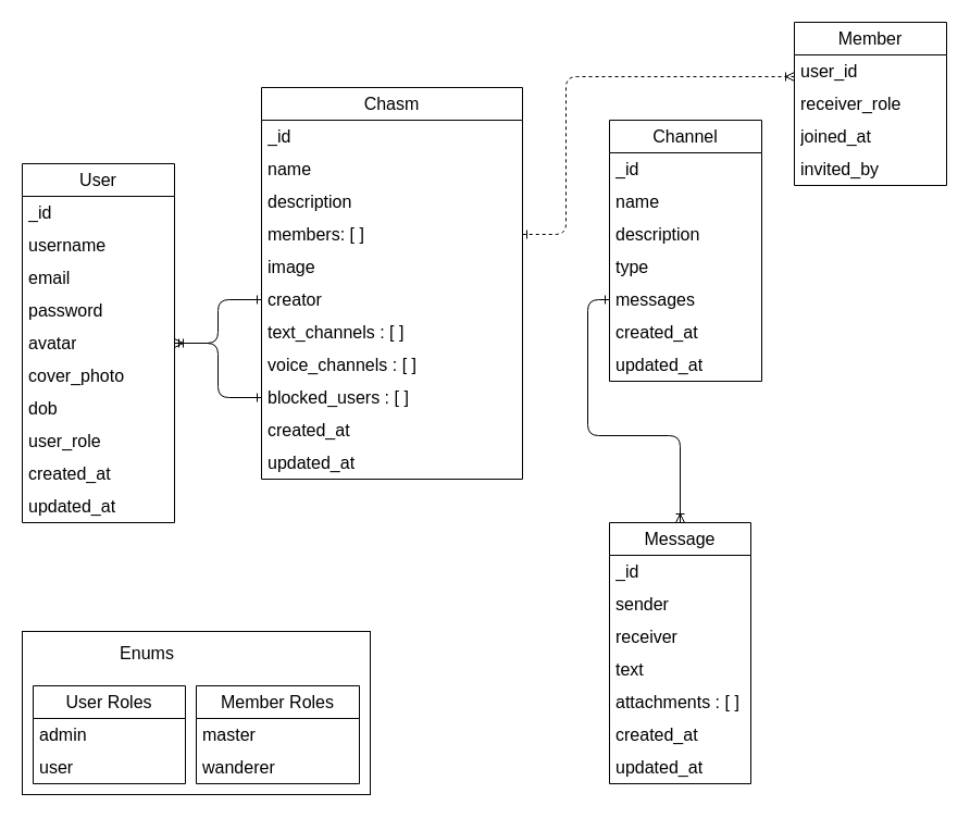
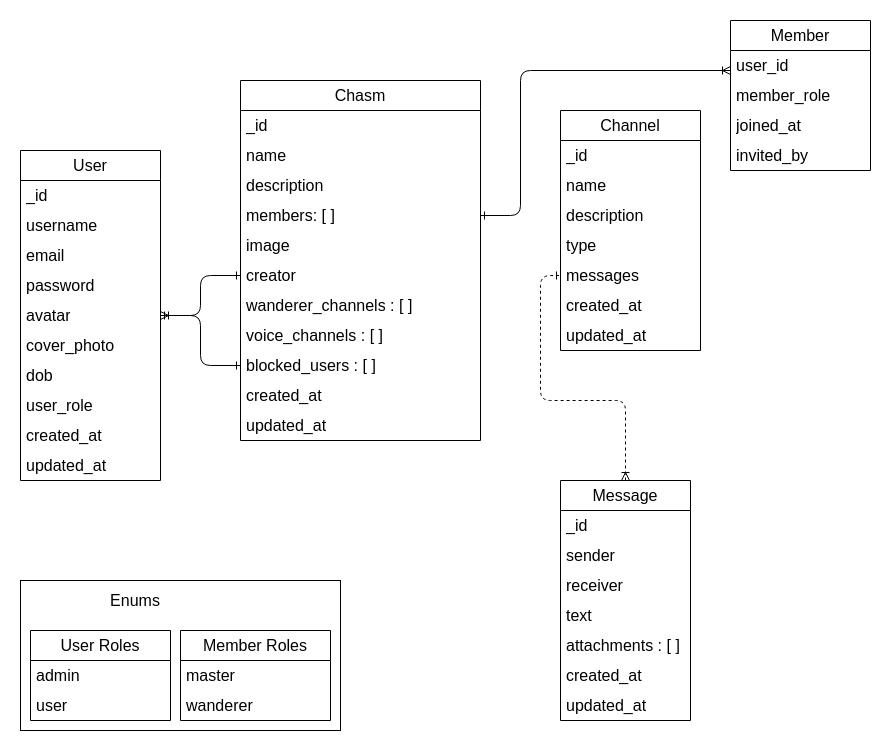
- <mxCell id="54" style="edgeStyle=orthogonalEdgeStyle;rounded=1;sketch=0;jumpStyle=none;jumpSize=15;html=1;fontSize=16;fontColor=default;startArrow=ERoneToMany;startFill=0;endArrow=ERone;endFill=0;elbow=vertical;dashed=1;" parent="1" source="55" target="19" edge="1"><mxGeometry relative="1" as="geometry"><Array as="points"><mxPoint x="520" y="70" /><mxPoint x="520" y="215" /></Array><mxPoint x="500" y="220" as="targetPoint" /></mxGeometry></mxCell>
+ <mxCell id="54" style="edgeStyle=orthogonalEdgeStyle;rounded=1;sketch=0;jumpStyle=none;jumpSize=15;html=1;fontSize=16;fontColor=default;startArrow=ERoneToMany;startFill=0;endArrow=ERone;endFill=0;elbow=vertical;" parent="1" source="55" target="19" edge="1"><mxGeometry relative="1" as="geometry"><Array as="points"><mxPoint x="520" y="70" /><mxPoint x="520" y="215" /></Array><mxPoint x="500" y="220" as="targetPoint" /></mxGeometry></mxCell>
- <mxCell id="57" value="receiver_role" style="text;strokeColor=none;fillColor=none;align=left;verticalAlign=middle;spacingLeft=4;spacingRight=4;overflow=hidden;points=[[0,0.5],[1,0.5]];portConstraint=eastwest;rotatable=0;whiteSpace=wrap;html=1;fontSize=16;fontColor=default;" parent="55" vertex="1"><mxGeometry y="60" width="140" height="30" as="geometry" /></mxCell>
+ <mxCell id="57" value="member_role" style="text;strokeColor=none;fillColor=none;align=left;verticalAlign=middle;spacingLeft=4;spacingRight=4;overflow=hidden;points=[[0,0.5],[1,0.5]];portConstraint=eastwest;rotatable=0;whiteSpace=wrap;html=1;fontSize=16;fontColor=default;" parent="55" vertex="1"><mxGeometry y="60" width="140" height="30" as="geometry" /></mxCell>
- <mxCell id="22" value="text_channels : [ ]" style="text;strokeColor=none;fillColor=none;align=left;verticalAlign=middle;spacingLeft=4;spacingRight=4;overflow=hidden;points=[[0,0.5],[1,0.5]];portConstraint=eastwest;rotatable=0;whiteSpace=wrap;html=1;fontSize=16;" parent="15" vertex="1"><mxGeometry y="210" width="240" height="30" as="geometry" /></mxCell>
+ <mxCell id="22" value="wanderer_channels : [ ]" style="text;strokeColor=none;fillColor=none;align=left;verticalAlign=middle;spacingLeft=4;spacingRight=4;overflow=hidden;points=[[0,0.5],[1,0.5]];portConstraint=eastwest;rotatable=0;whiteSpace=wrap;html=1;fontSize=16;" parent="15" vertex="1"><mxGeometry y="210" width="240" height="30" as="geometry" /></mxCell>
- <mxCell id="45" style="edgeStyle=orthogonalEdgeStyle;rounded=1;sketch=0;jumpStyle=none;jumpSize=15;html=1;fontSize=16;fontColor=default;startArrow=ERoneToMany;startFill=0;endArrow=ERone;endFill=0;elbow=vertical;" parent="1" source="46" target="42" edge="1"><mxGeometry relative="1" as="geometry"><Array as="points"><mxPoint x="625" y="400" /><mxPoint x="540" y="400" /><mxPoint x="540" y="275" /></Array><mxPoint x="620" y="270" as="targetPoint" /></mxGeometry></mxCell>
+ <mxCell id="45" style="edgeStyle=orthogonalEdgeStyle;rounded=1;sketch=0;jumpStyle=none;jumpSize=15;html=1;fontSize=16;fontColor=default;startArrow=ERoneToMany;startFill=0;endArrow=ERone;endFill=0;elbow=vertical;dashed=1;" parent="1" source="46" target="42" edge="1"><mxGeometry relative="1" as="geometry"><Array as="points"><mxPoint x="625" y="400" /><mxPoint x="540" y="400" /><mxPoint x="540" y="275" /></Array><mxPoint x="620" y="270" as="targetPoint" /></mxGeometry></mxCell>
